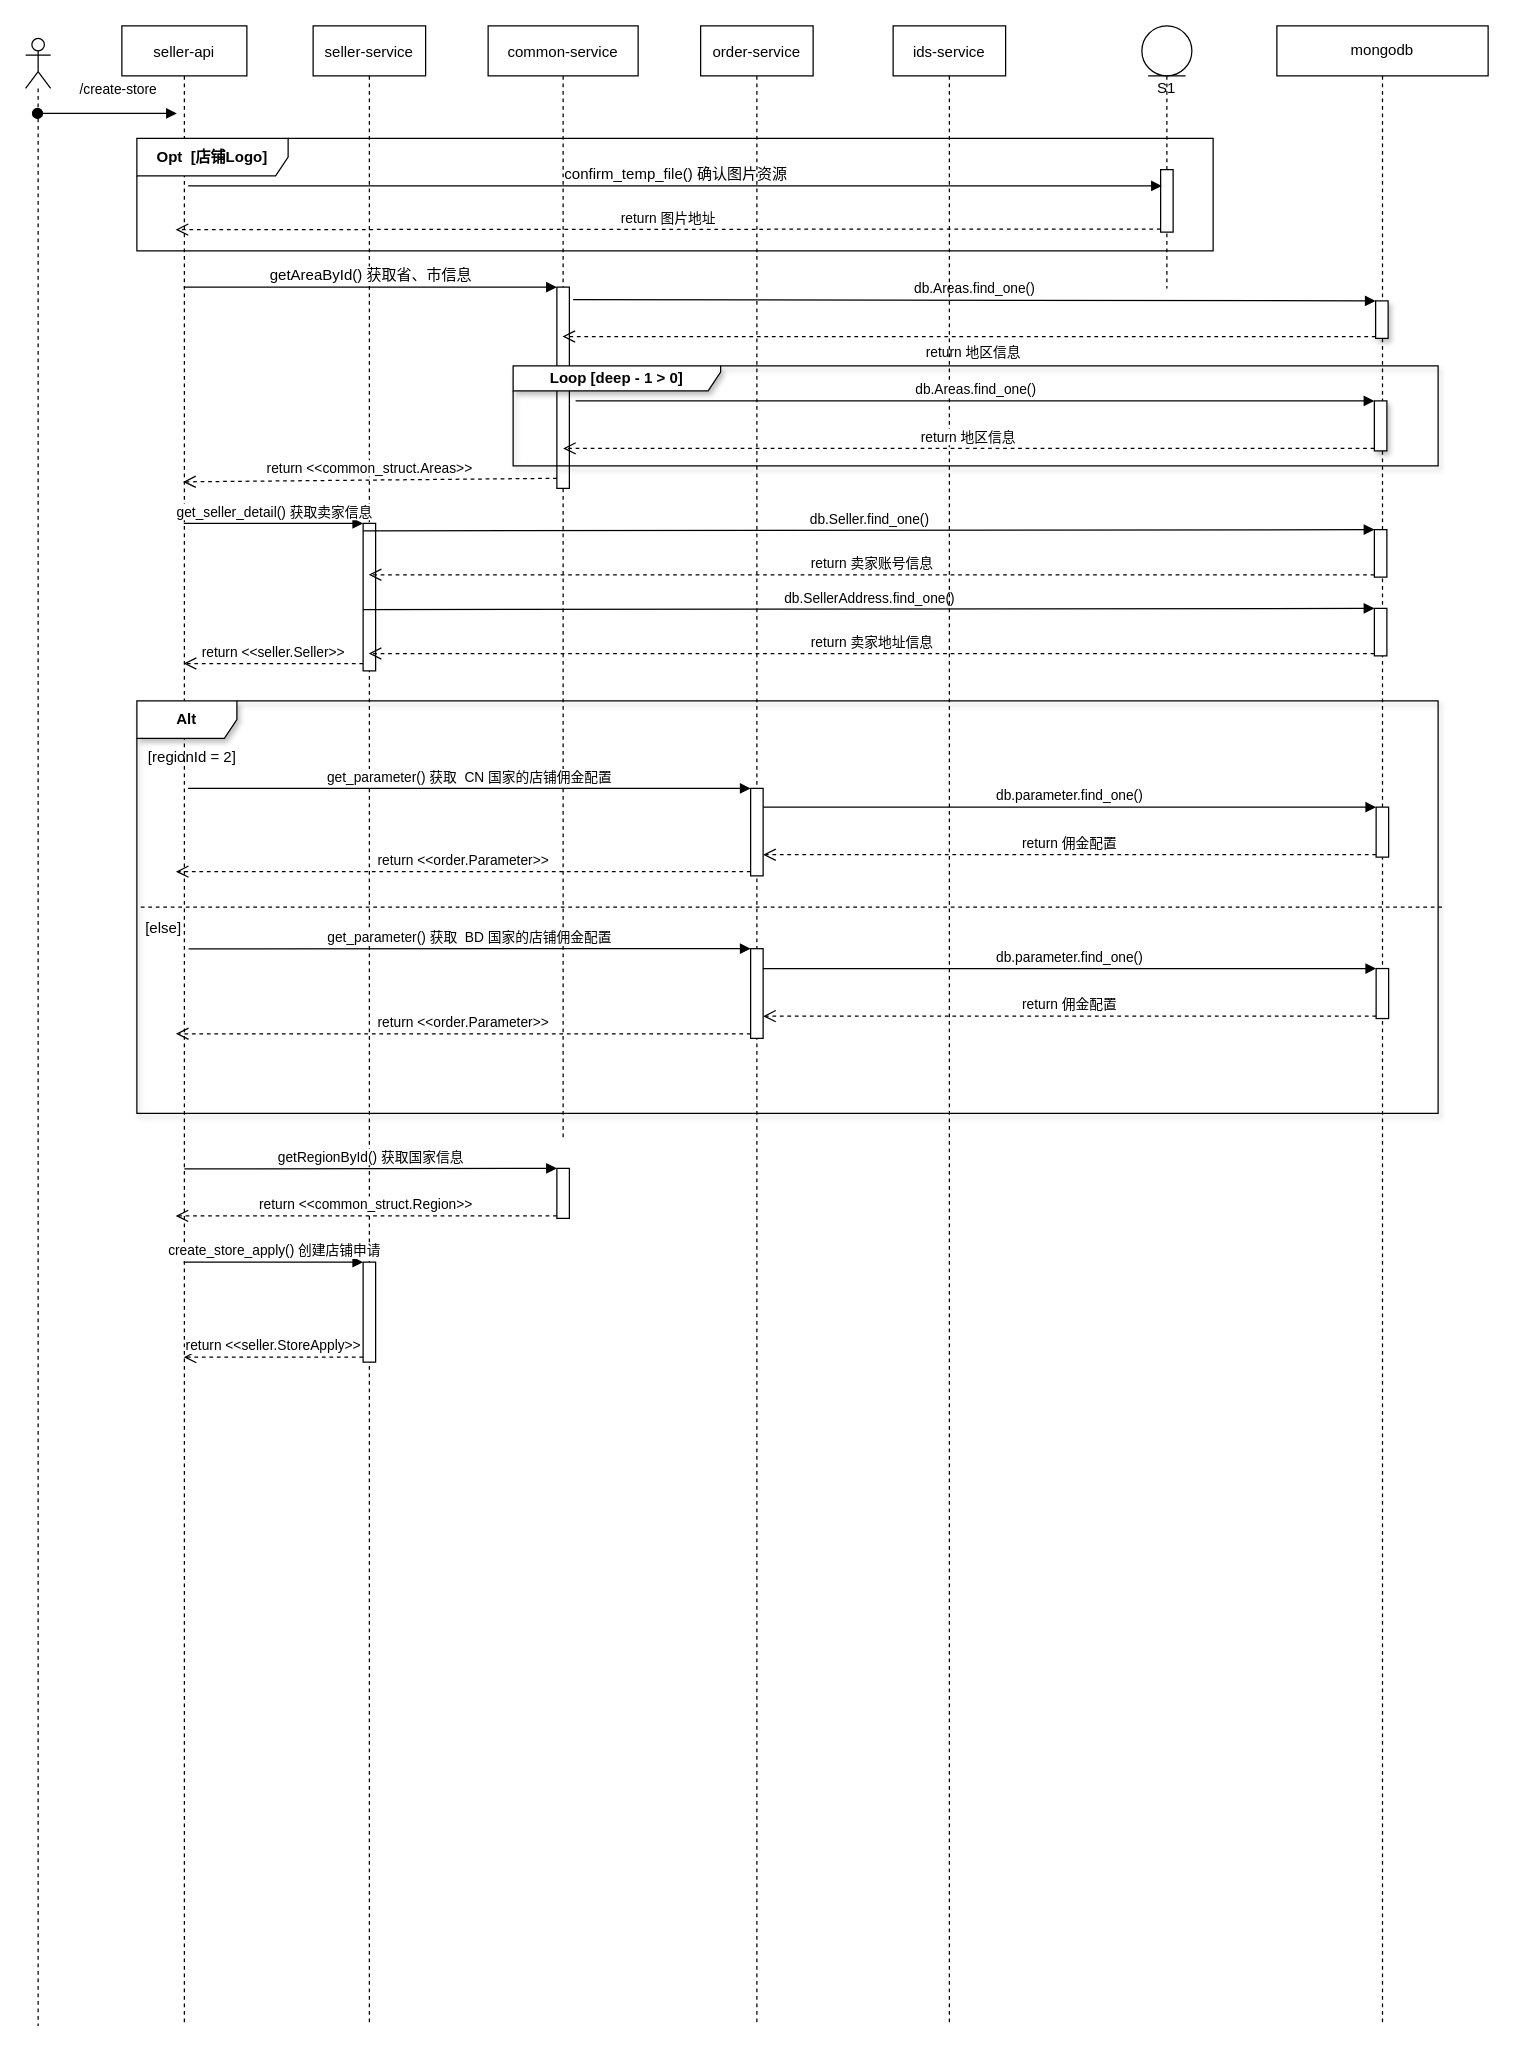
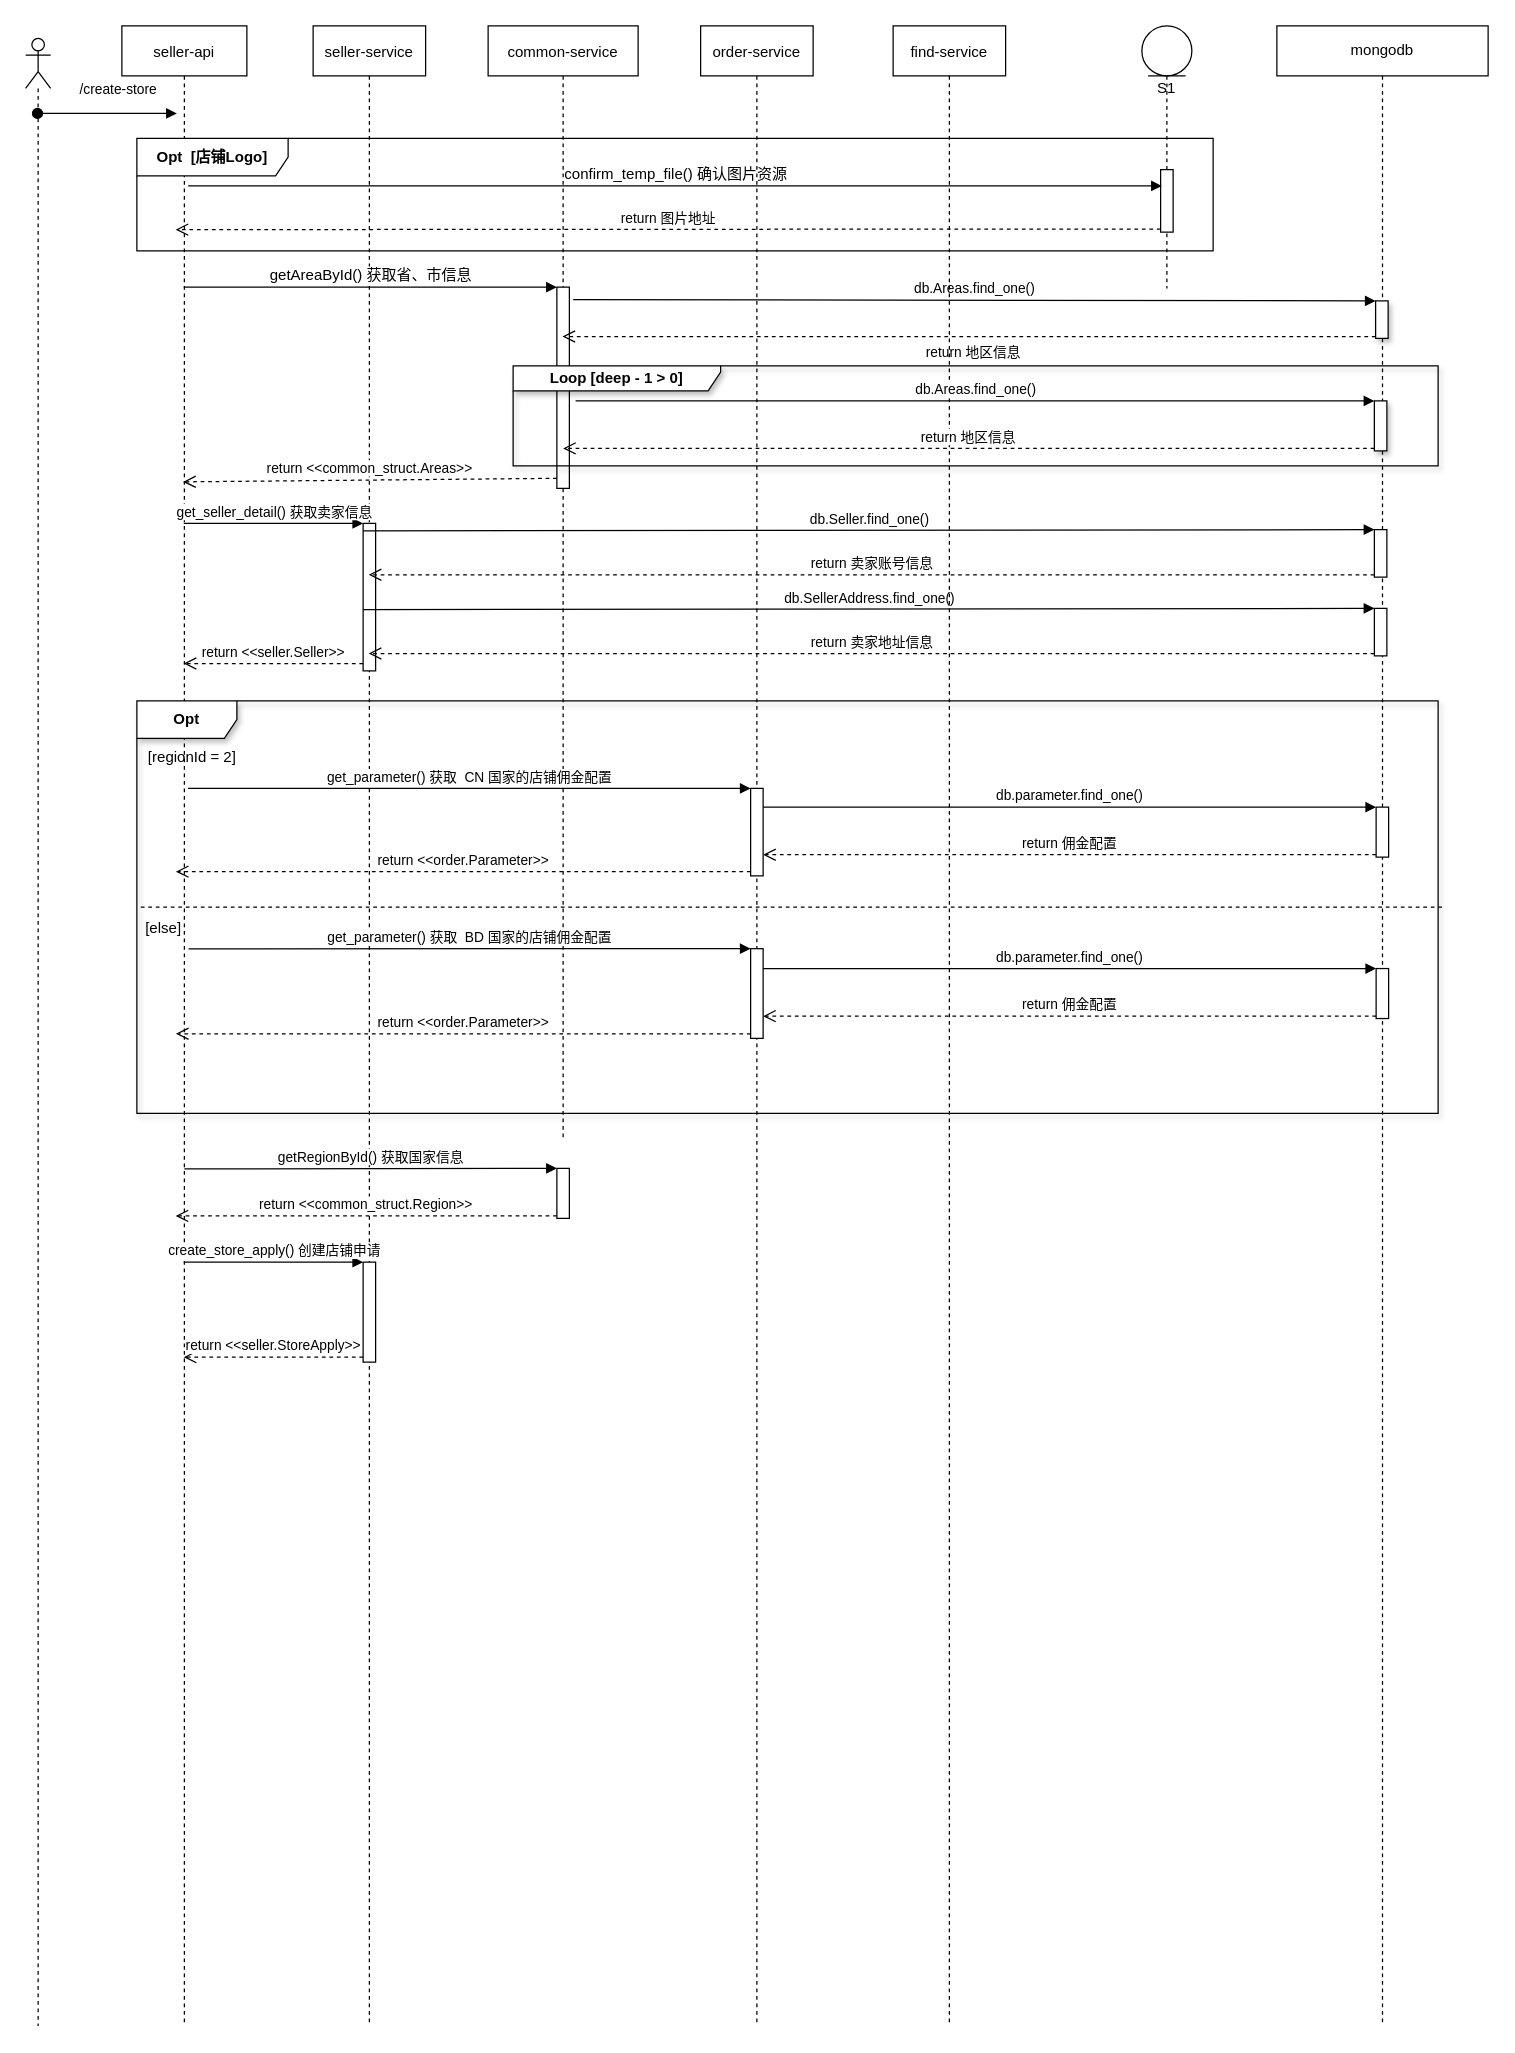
- <mxCell id="31" value="ids-service" style="shape=umlLifeline;perimeter=lifelinePerimeter;container=1;collapsible=0;recursiveResize=0;rounded=0;shadow=0;strokeWidth=1;" vertex="1" parent="1"><mxGeometry x="714" y="20" width="90" height="1600" as="geometry" /></mxCell>
+ <mxCell id="31" value="find-service" style="shape=umlLifeline;perimeter=lifelinePerimeter;container=1;collapsible=0;recursiveResize=0;rounded=0;shadow=0;strokeWidth=1;" vertex="1" parent="1"><mxGeometry x="714" y="20" width="90" height="1600" as="geometry" /></mxCell>
- <mxCell id="30" value="&lt;b&gt;Alt&lt;/b&gt;" style="shape=umlFrame;whiteSpace=wrap;html=1;rounded=0;shadow=1;glass=0;sketch=0;width=80;height=30;" vertex="1" parent="1"><mxGeometry x="109" y="560" width="1041" height="330" as="geometry" /></mxCell>
+ <mxCell id="30" value="&lt;b&gt;Opt&lt;/b&gt;" style="shape=umlFrame;whiteSpace=wrap;html=1;rounded=0;shadow=1;glass=0;sketch=0;width=80;height=30;" vertex="1" parent="1"><mxGeometry x="109" y="560" width="1041" height="330" as="geometry" /></mxCell>
